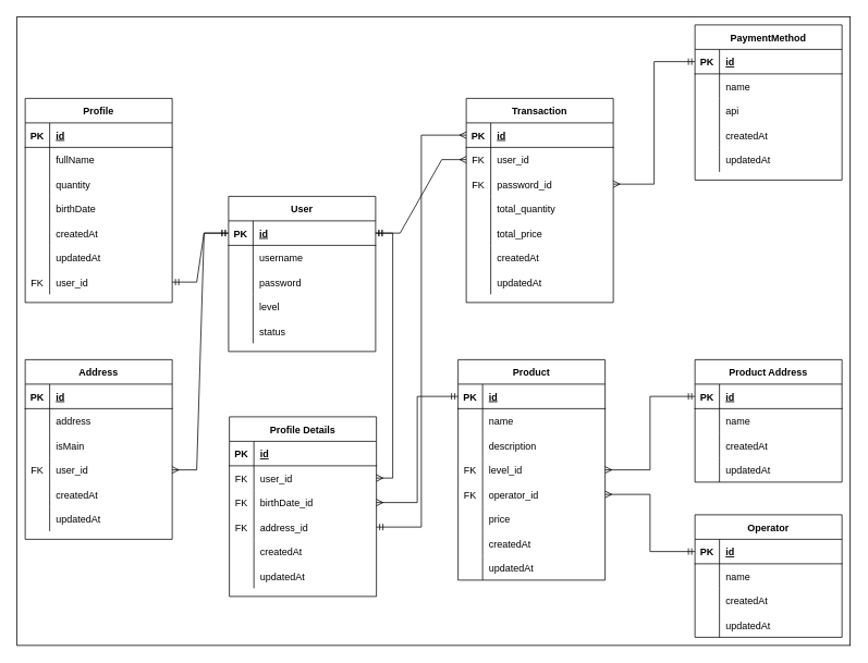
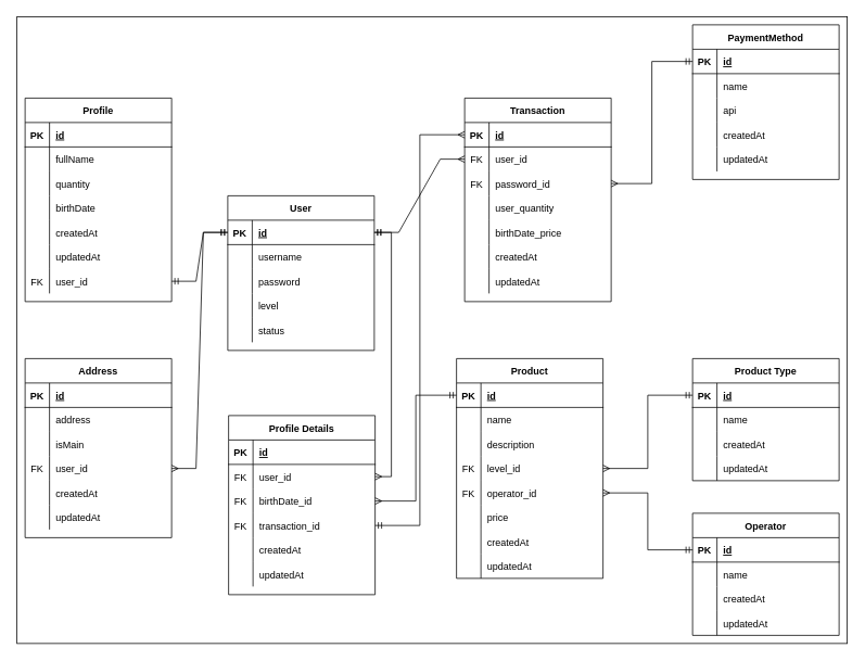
- <mxCell id="113" value="total_quantity" style="shape=partialRectangle;connectable=0;fillColor=none;top=0;left=0;bottom=0;right=0;align=left;spacingLeft=6;overflow=hidden;" parent="111" vertex="1"><mxGeometry x="30" width="150" height="30" as="geometry"><mxRectangle width="150" height="30" as="alternateBounds" /></mxGeometry></mxCell>
+ <mxCell id="113" value="user_quantity" style="shape=partialRectangle;connectable=0;fillColor=none;top=0;left=0;bottom=0;right=0;align=left;spacingLeft=6;overflow=hidden;" parent="111" vertex="1"><mxGeometry x="30" width="150" height="30" as="geometry"><mxRectangle width="150" height="30" as="alternateBounds" /></mxGeometry></mxCell>
- <mxCell id="116" value="total_price" style="shape=partialRectangle;connectable=0;fillColor=none;top=0;left=0;bottom=0;right=0;align=left;spacingLeft=6;overflow=hidden;" parent="114" vertex="1"><mxGeometry x="30" width="150" height="30" as="geometry"><mxRectangle width="150" height="30" as="alternateBounds" /></mxGeometry></mxCell>
+ <mxCell id="116" value="birthDate_price" style="shape=partialRectangle;connectable=0;fillColor=none;top=0;left=0;bottom=0;right=0;align=left;spacingLeft=6;overflow=hidden;" parent="114" vertex="1"><mxGeometry x="30" width="150" height="30" as="geometry"><mxRectangle width="150" height="30" as="alternateBounds" /></mxGeometry></mxCell>
- <mxCell id="145" value="Product Address" style="shape=table;startSize=30;container=1;collapsible=1;childLayout=tableLayout;fixedRows=1;rowLines=0;fontStyle=1;align=center;resizeLast=1;" parent="1" vertex="1"><mxGeometry x="850" y="440" width="180" height="150" as="geometry" /></mxCell>
+ <mxCell id="145" value="Product Type" style="shape=table;startSize=30;container=1;collapsible=1;childLayout=tableLayout;fixedRows=1;rowLines=0;fontStyle=1;align=center;resizeLast=1;" parent="1" vertex="1"><mxGeometry x="850" y="440" width="180" height="150" as="geometry" /></mxCell>
- <mxCell id="135" value="address_id" style="shape=partialRectangle;connectable=0;fillColor=none;top=0;left=0;bottom=0;right=0;align=left;spacingLeft=6;overflow=hidden;" parent="133" vertex="1"><mxGeometry x="30" width="150" height="30" as="geometry"><mxRectangle width="150" height="30" as="alternateBounds" /></mxGeometry></mxCell>
+ <mxCell id="135" value="transaction_id" style="shape=partialRectangle;connectable=0;fillColor=none;top=0;left=0;bottom=0;right=0;align=left;spacingLeft=6;overflow=hidden;" parent="133" vertex="1"><mxGeometry x="30" width="150" height="30" as="geometry"><mxRectangle width="150" height="30" as="alternateBounds" /></mxGeometry></mxCell>
